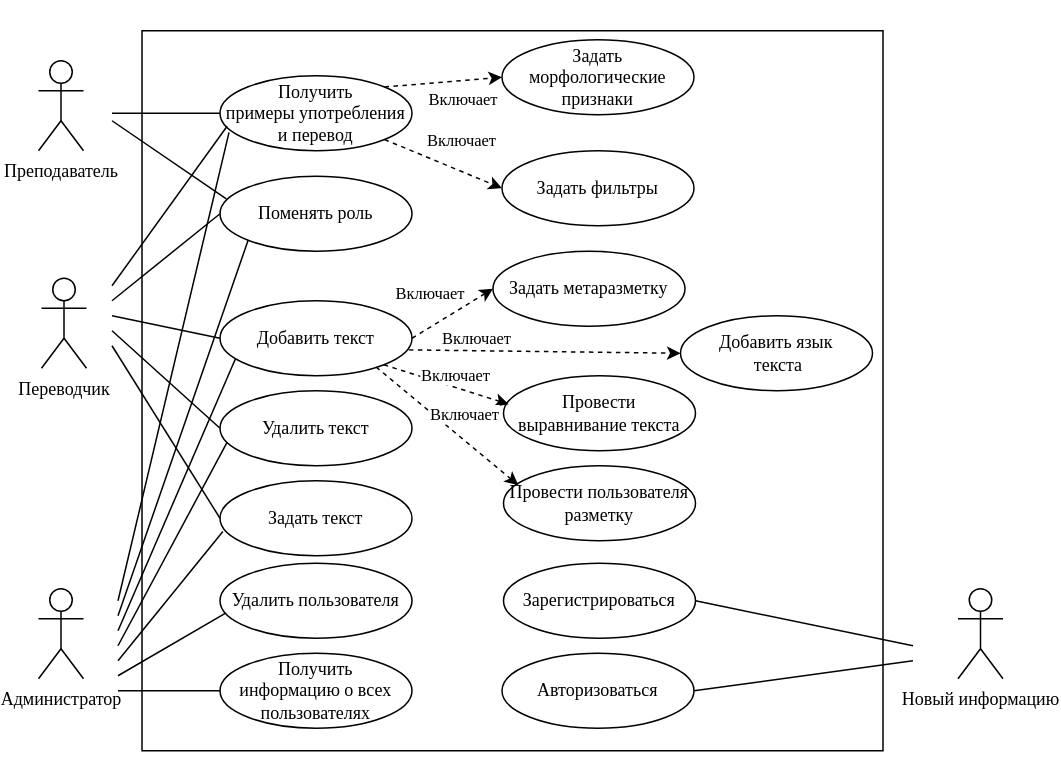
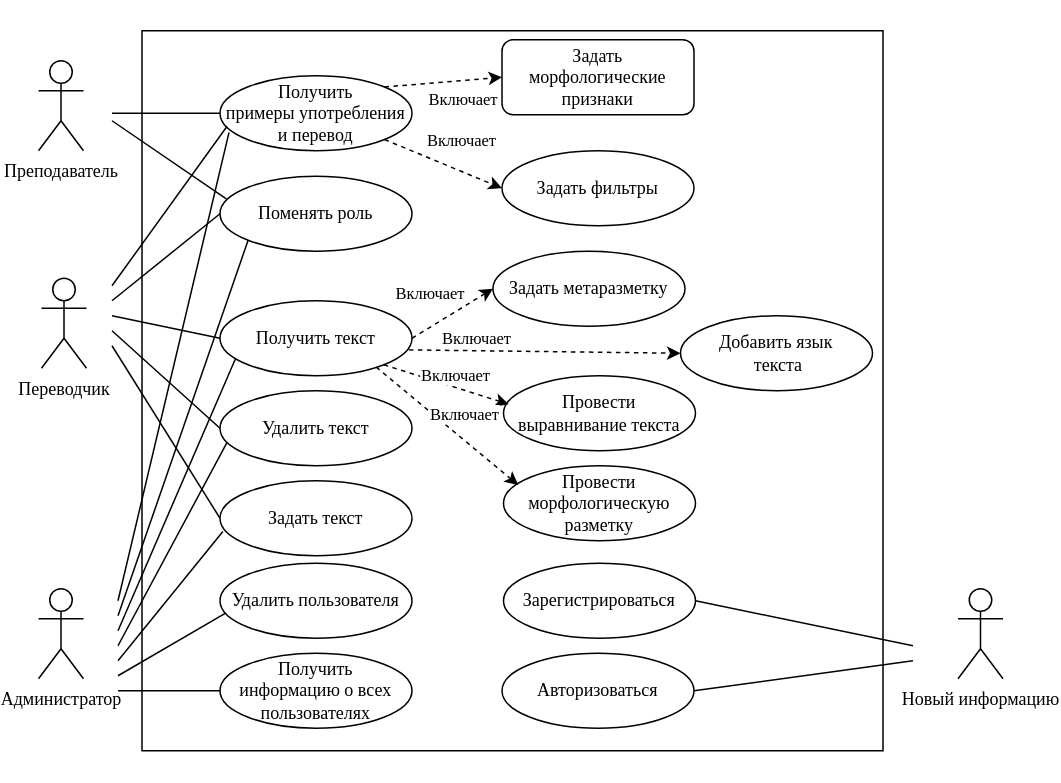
- <mxCell id="7" value="Задать морфологические признаки" style="ellipse;whiteSpace=wrap;html=1;fontFamily=Times New Roman;" parent="1" vertex="1"><mxGeometry x="329" y="26" width="128" height="50" as="geometry" /></mxCell>
+ <mxCell id="7" value="Задать морфологические признаки" style="whiteSpace=wrap;html=1;fontFamily=Times New Roman;rounded=1;" parent="1" vertex="1"><mxGeometry x="329" y="26" width="128" height="50" as="geometry" /></mxCell>
- <mxCell id="10" value="Добавить текст" style="ellipse;whiteSpace=wrap;html=1;fontFamily=Times New Roman;" parent="1" vertex="1"><mxGeometry x="141" y="200" width="128" height="50" as="geometry" /></mxCell>
+ <mxCell id="10" value="Получить текст" style="ellipse;whiteSpace=wrap;html=1;fontFamily=Times New Roman;" parent="1" vertex="1"><mxGeometry x="141" y="200" width="128" height="50" as="geometry" /></mxCell>
- <mxCell id="40" value="Провести пользователя разметку" style="ellipse;whiteSpace=wrap;html=1;fontFamily=Times New Roman;" vertex="1" parent="1"><mxGeometry x="330" y="310" width="128" height="50" as="geometry" /></mxCell>
+ <mxCell id="40" value="Провести морфологическую разметку" style="ellipse;whiteSpace=wrap;html=1;fontFamily=Times New Roman;" vertex="1" parent="1"><mxGeometry x="330" y="310" width="128" height="50" as="geometry" /></mxCell>
